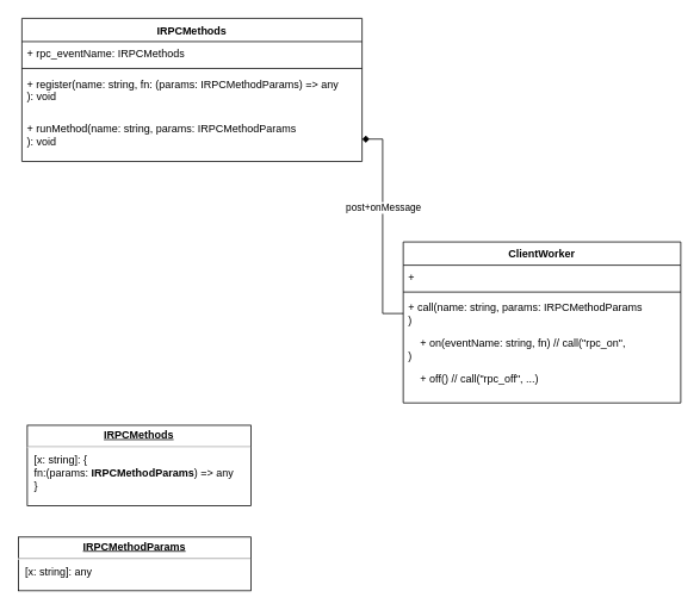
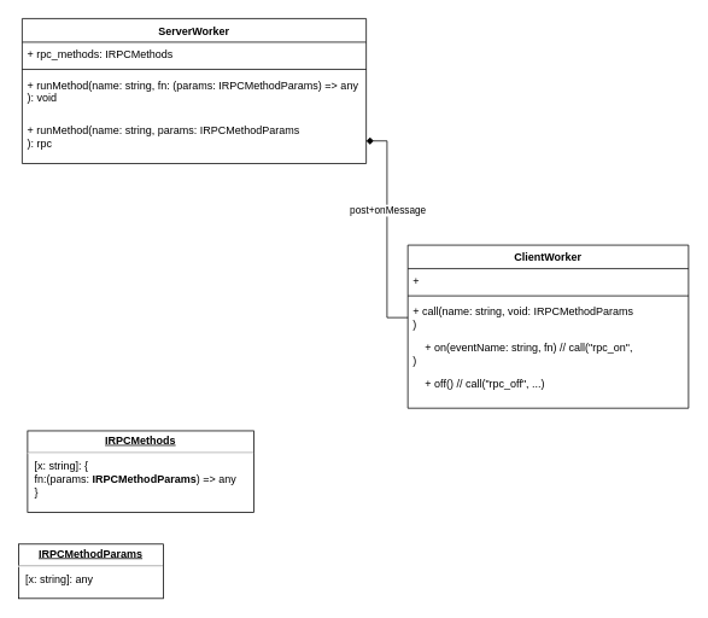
- <mxCell id="7" value="IRPCMethods" style="swimlane;fontStyle=1;align=center;verticalAlign=top;childLayout=stackLayout;horizontal=1;startSize=26;horizontalStack=0;resizeParent=1;resizeParentMax=0;resizeLast=0;collapsible=1;marginBottom=0;" vertex="1" parent="1"><mxGeometry x="24" y="20" width="380" height="160" as="geometry"><mxRectangle x="70" y="80" width="110" height="26" as="alternateBounds" /></mxGeometry></mxCell>
+ <mxCell id="7" value="ServerWorker" style="swimlane;fontStyle=1;align=center;verticalAlign=top;childLayout=stackLayout;horizontal=1;startSize=26;horizontalStack=0;resizeParent=1;resizeParentMax=0;resizeLast=0;collapsible=1;marginBottom=0;" vertex="1" parent="1"><mxGeometry x="24" y="20" width="380" height="160" as="geometry"><mxRectangle x="70" y="80" width="110" height="26" as="alternateBounds" /></mxGeometry></mxCell>
- <mxCell id="8" value="+ rpc_eventName: IRPCMethods" style="text;strokeColor=none;fillColor=none;align=left;verticalAlign=top;spacingLeft=4;spacingRight=4;overflow=hidden;rotatable=0;points=[[0,0.5],[1,0.5]];portConstraint=eastwest;" vertex="1" parent="7"><mxGeometry y="26" width="380" height="26" as="geometry" /></mxCell>
+ <mxCell id="8" value="+ rpc_methods: IRPCMethods" style="text;strokeColor=none;fillColor=none;align=left;verticalAlign=top;spacingLeft=4;spacingRight=4;overflow=hidden;rotatable=0;points=[[0,0.5],[1,0.5]];portConstraint=eastwest;" vertex="1" parent="7"><mxGeometry y="26" width="380" height="26" as="geometry" /></mxCell>
- <mxCell id="10" value="+ register(name: string, fn: (params: IRPCMethodParams) =&gt; any&#10;): void" style="text;strokeColor=none;fillColor=none;align=left;verticalAlign=top;spacingLeft=4;spacingRight=4;overflow=hidden;rotatable=0;points=[[0,0.5],[1,0.5]];portConstraint=eastwest;" vertex="1" parent="7"><mxGeometry y="60" width="380" height="50" as="geometry" /></mxCell>
+ <mxCell id="10" value="+ runMethod(name: string, fn: (params: IRPCMethodParams) =&gt; any&#10;): void" style="text;strokeColor=none;fillColor=none;align=left;verticalAlign=top;spacingLeft=4;spacingRight=4;overflow=hidden;rotatable=0;points=[[0,0.5],[1,0.5]];portConstraint=eastwest;" vertex="1" parent="7"><mxGeometry y="60" width="380" height="50" as="geometry" /></mxCell>
- <mxCell id="11" value="+ runMethod(name: string, params: IRPCMethodParams&#10;): void" style="text;strokeColor=none;fillColor=none;align=left;verticalAlign=top;spacingLeft=4;spacingRight=4;overflow=hidden;rotatable=0;points=[[0,0.5],[1,0.5]];portConstraint=eastwest;" vertex="1" parent="7"><mxGeometry y="110" width="380" height="50" as="geometry" /></mxCell>
+ <mxCell id="11" value="+ runMethod(name: string, params: IRPCMethodParams&#10;): rpc" style="text;strokeColor=none;fillColor=none;align=left;verticalAlign=top;spacingLeft=4;spacingRight=4;overflow=hidden;rotatable=0;points=[[0,0.5],[1,0.5]];portConstraint=eastwest;" vertex="1" parent="7"><mxGeometry y="110" width="380" height="50" as="geometry" /></mxCell>
- <mxCell id="15" value="+ call(name: string, params: IRPCMethodParams&#10;)" style="text;strokeColor=none;fillColor=none;align=left;verticalAlign=top;spacingLeft=4;spacingRight=4;overflow=hidden;rotatable=0;points=[[0,0.5],[1,0.5]];portConstraint=eastwest;" vertex="1" parent="12"><mxGeometry y="60" width="310" height="40" as="geometry" /></mxCell>
+ <mxCell id="15" value="+ call(name: string, void: IRPCMethodParams&#10;)" style="text;strokeColor=none;fillColor=none;align=left;verticalAlign=top;spacingLeft=4;spacingRight=4;overflow=hidden;rotatable=0;points=[[0,0.5],[1,0.5]];portConstraint=eastwest;" vertex="1" parent="12"><mxGeometry y="60" width="310" height="40" as="geometry" /></mxCell>
- <mxCell id="5" value="&lt;p style=&quot;margin: 0px ; margin-top: 4px ; text-align: center ; text-decoration: underline&quot;&gt;&lt;b&gt;IRPCMethodParams&lt;/b&gt;&lt;/p&gt;&lt;hr&gt;&lt;p style=&quot;margin: 0px ; margin-left: 8px&quot;&gt;[x: string]: any&lt;/p&gt;" style="verticalAlign=top;align=left;overflow=fill;fontSize=12;fontFamily=Helvetica;html=1;" vertex="1" parent="1"><mxGeometry x="20" y="600" width="260" height="60" as="geometry" /></mxCell>
+ <mxCell id="5" value="&lt;p style=&quot;margin: 0px ; margin-top: 4px ; text-align: center ; text-decoration: underline&quot;&gt;&lt;b&gt;IRPCMethodParams&lt;/b&gt;&lt;/p&gt;&lt;hr&gt;&lt;p style=&quot;margin: 0px ; margin-left: 8px&quot;&gt;[x: string]: any&lt;/p&gt;" style="verticalAlign=top;align=left;overflow=fill;fontSize=12;fontFamily=Helvetica;html=1;" vertex="1" parent="1"><mxGeometry x="20" y="600" width="160" height="60" as="geometry" /></mxCell>
